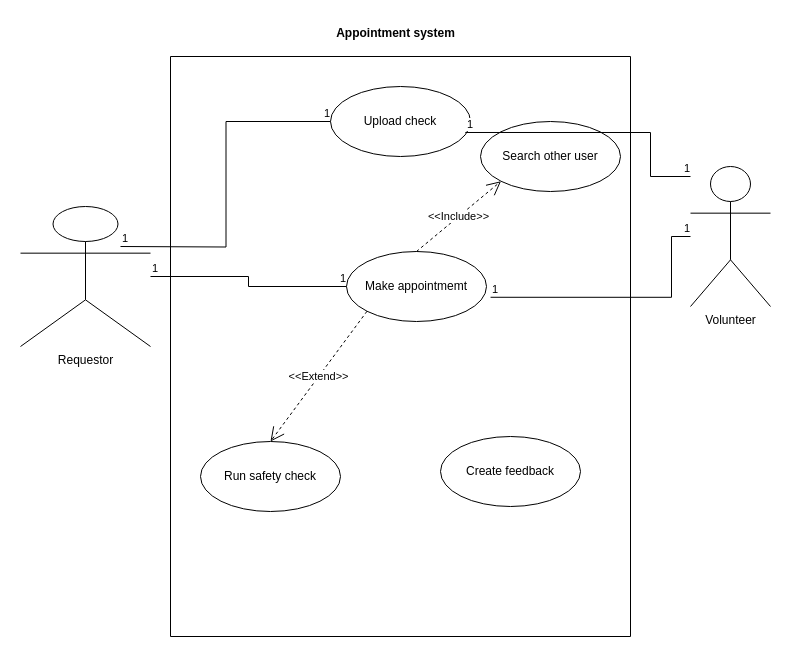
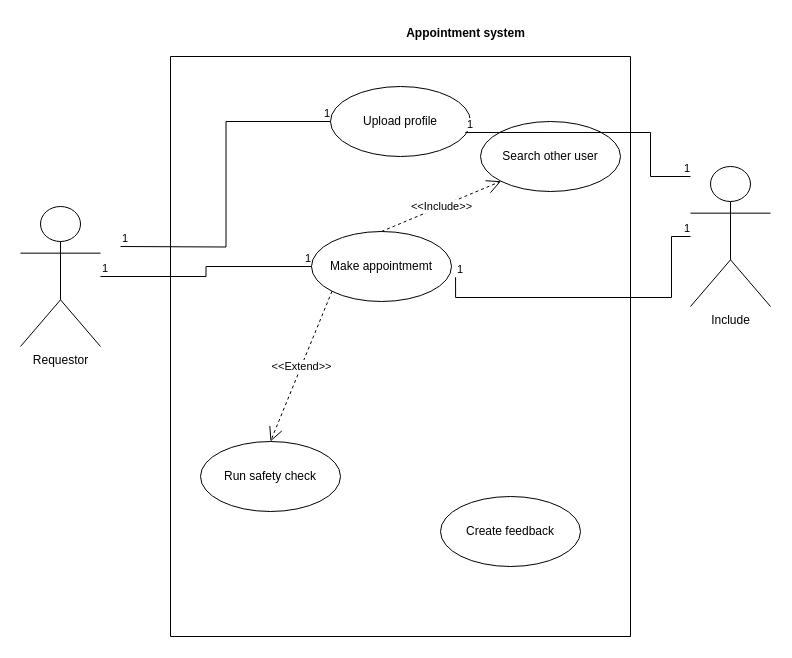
- <mxCell id="24" value="Appointment system" style="text;align=center;fontStyle=1;verticalAlign=middle;spacingLeft=3;spacingRight=3;strokeColor=none;rotatable=0;points=[[0,0.5],[1,0.5]];portConstraint=eastwest;html=1;" vertex="1" parent="1"><mxGeometry x="310" y="20" width="170" height="26" as="geometry" /></mxCell>
+ <mxCell id="24" value="Appointment system" style="text;align=center;fontStyle=1;verticalAlign=middle;spacingLeft=3;spacingRight=3;strokeColor=none;rotatable=0;points=[[0,0.5],[1,0.5]];portConstraint=eastwest;html=1;" vertex="1" parent="1"><mxGeometry x="380" y="20" width="170" height="26" as="geometry" /></mxCell>
- <mxCell id="3" value="Upload check" style="ellipse;whiteSpace=wrap;html=1;" vertex="1" parent="2"><mxGeometry x="160" y="30" width="140" height="70" as="geometry" /></mxCell>
+ <mxCell id="3" value="Upload profile" style="ellipse;whiteSpace=wrap;html=1;" vertex="1" parent="2"><mxGeometry x="160" y="30" width="140" height="70" as="geometry" /></mxCell>
- <mxCell id="10" value="Requestor" style="shape=umlActor;verticalLabelPosition=bottom;verticalAlign=top;html=1;outlineConnect=0;" vertex="1" parent="1"><mxGeometry x="20" y="206" width="130" height="140" as="geometry" /></mxCell>
+ <mxCell id="10" value="Requestor" style="shape=umlActor;verticalLabelPosition=bottom;verticalAlign=top;html=1;outlineConnect=0;" vertex="1" parent="1"><mxGeometry x="20" y="206" width="80" height="140" as="geometry" /></mxCell>
- <mxCell id="5" value="Make appointmemt" style="ellipse;whiteSpace=wrap;html=1;" vertex="1" parent="2"><mxGeometry x="176" y="195" width="140" height="70" as="geometry" /></mxCell>
+ <mxCell id="5" value="Make appointmemt" style="ellipse;whiteSpace=wrap;html=1;" vertex="1" parent="2"><mxGeometry x="141" y="175" width="140" height="70" as="geometry" /></mxCell>
- <mxCell id="11" value="Volunteer" style="shape=umlActor;verticalLabelPosition=bottom;verticalAlign=top;html=1;outlineConnect=0;" vertex="1" parent="1"><mxGeometry x="690" y="166" width="80" height="140" as="geometry" /></mxCell>
+ <mxCell id="11" value="Include" style="shape=umlActor;verticalLabelPosition=bottom;verticalAlign=top;html=1;outlineConnect=0;" vertex="1" parent="1"><mxGeometry x="690" y="166" width="80" height="140" as="geometry" /></mxCell>
- <mxCell id="9" value="Create feedback" style="ellipse;whiteSpace=wrap;html=1;" vertex="1" parent="2"><mxGeometry x="270" y="380" width="140" height="70" as="geometry" /></mxCell>
+ <mxCell id="9" value="Create feedback" style="ellipse;whiteSpace=wrap;html=1;" vertex="1" parent="2"><mxGeometry x="270" y="440" width="140" height="70" as="geometry" /></mxCell>
